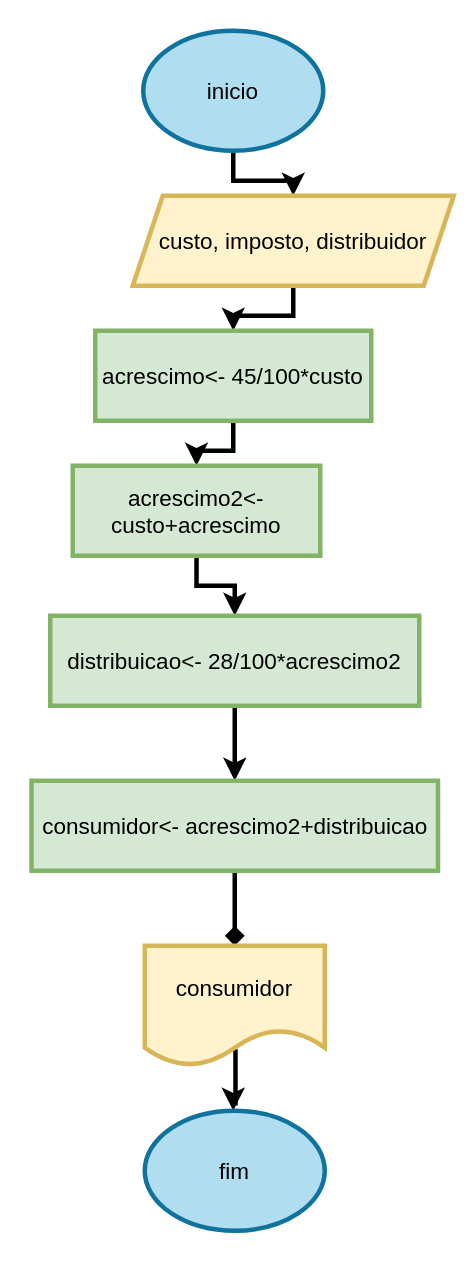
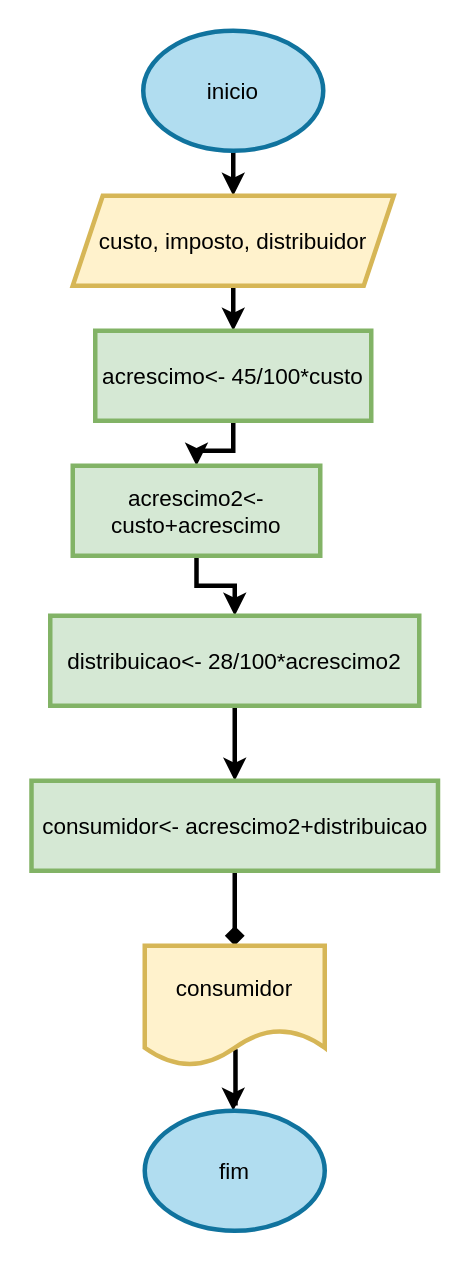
- <mxCell id="5" value="custo, imposto, distribuidor" style="shape=parallelogram;perimeter=parallelogramPerimeter;whiteSpace=wrap;html=1;fixedSize=1;strokeWidth=3;fontSize=15;fillColor=#fff2cc;strokeColor=#d6b656;" vertex="1" parent="1"><mxGeometry x="88" y="130" width="214" height="60" as="geometry" /></mxCell>
+ <mxCell id="5" value="custo, imposto, distribuidor" style="shape=parallelogram;perimeter=parallelogramPerimeter;whiteSpace=wrap;html=1;fixedSize=1;strokeWidth=3;fontSize=15;fillColor=#fff2cc;strokeColor=#d6b656;" vertex="1" parent="1"><mxGeometry x="48" y="130" width="214" height="60" as="geometry" /></mxCell>
